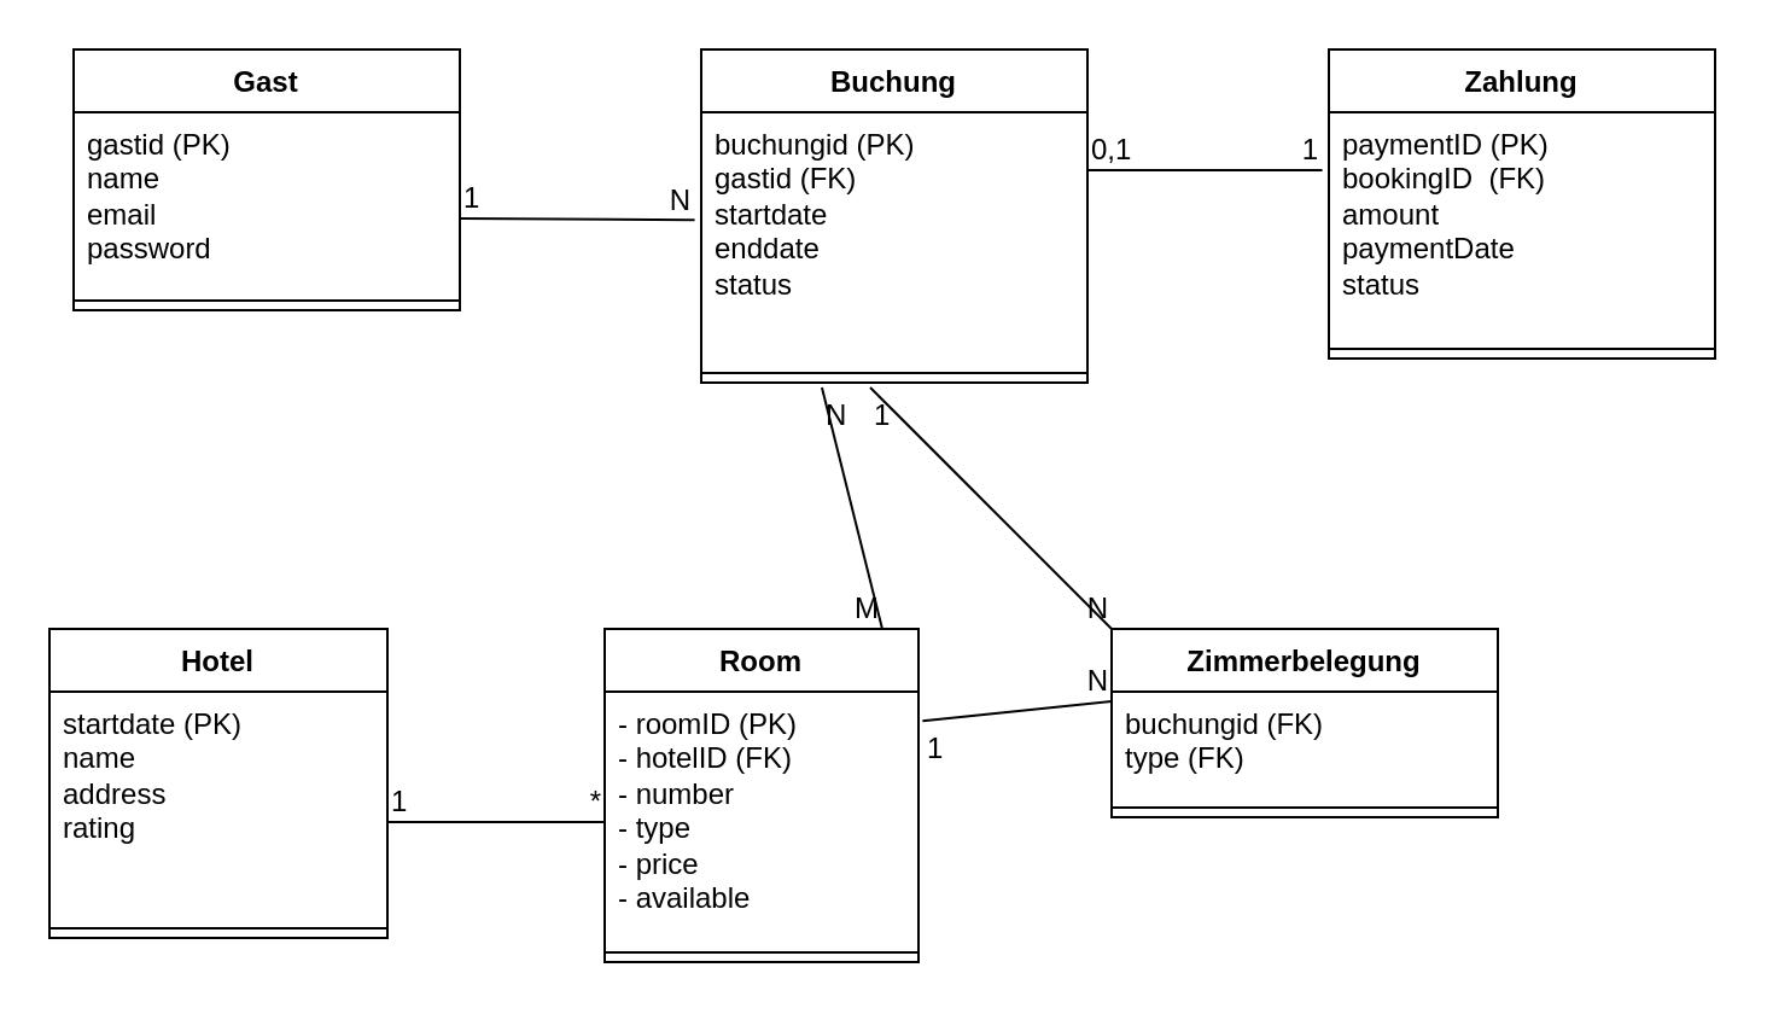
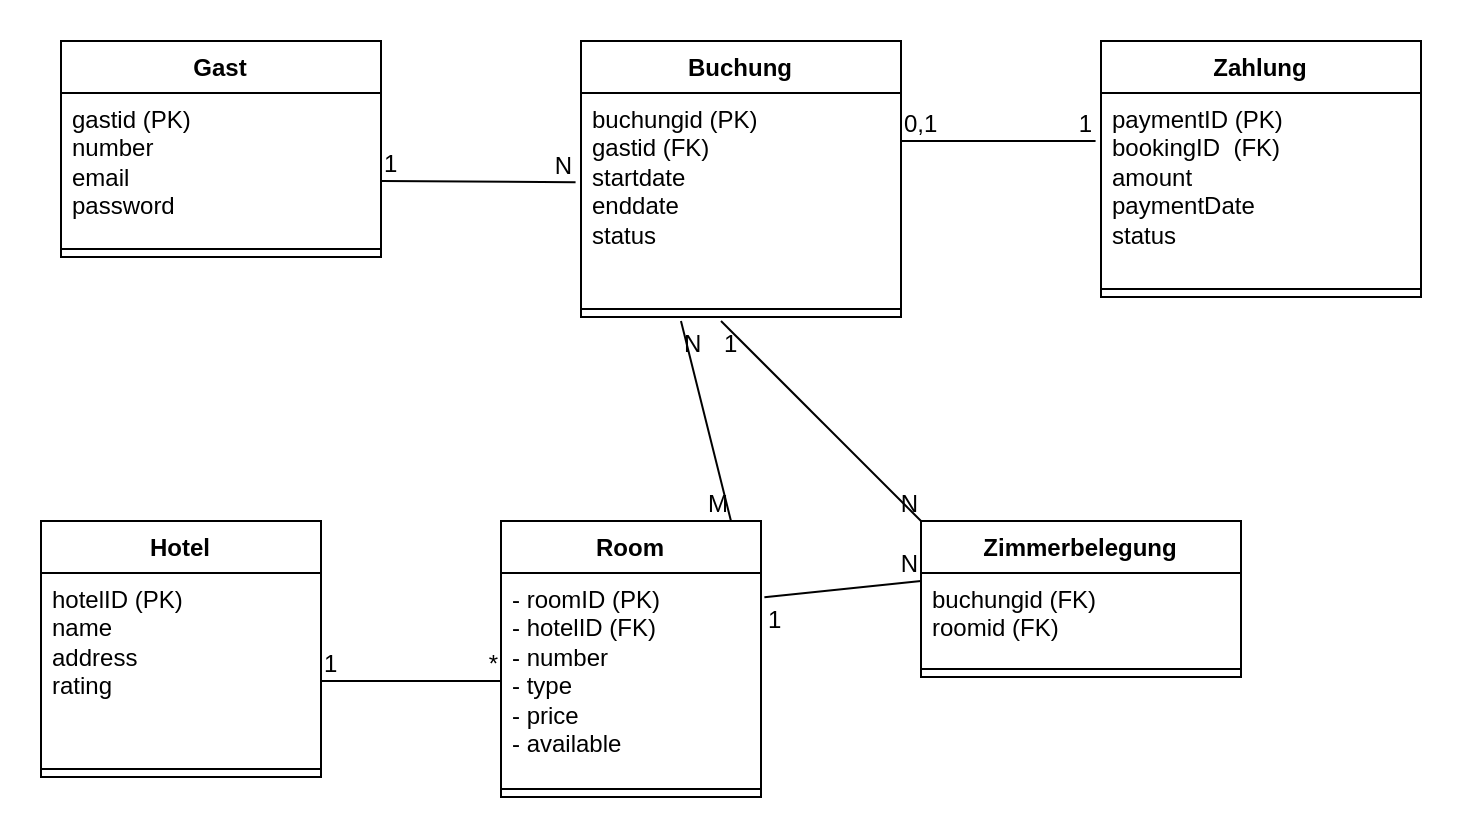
- <mxCell id="3" value="gastid (PK)&lt;div&gt;name&lt;/div&gt;&lt;div&gt;email&lt;/div&gt;&lt;div&gt;password&lt;/div&gt;" style="text;strokeColor=none;fillColor=none;align=left;verticalAlign=top;spacingLeft=4;spacingRight=4;overflow=hidden;rotatable=0;points=[[0,0.5],[1,0.5]];portConstraint=eastwest;whiteSpace=wrap;html=1;" vertex="1" parent="2"><mxGeometry y="26" width="160" height="74" as="geometry" /></mxCell>
+ <mxCell id="3" value="gastid (PK)&lt;div&gt;number&lt;/div&gt;&lt;div&gt;email&lt;/div&gt;&lt;div&gt;password&lt;/div&gt;" style="text;strokeColor=none;fillColor=none;align=left;verticalAlign=top;spacingLeft=4;spacingRight=4;overflow=hidden;rotatable=0;points=[[0,0.5],[1,0.5]];portConstraint=eastwest;whiteSpace=wrap;html=1;" vertex="1" parent="2"><mxGeometry y="26" width="160" height="74" as="geometry" /></mxCell>
- <mxCell id="27" value="&lt;div&gt;&lt;span style=&quot;background-color: transparent; color: light-dark(rgb(0, 0, 0), rgb(255, 255, 255));&quot;&gt;buchungid (FK)&lt;/span&gt;&lt;/div&gt;&lt;div&gt;&lt;span style=&quot;background-color: transparent; color: light-dark(rgb(0, 0, 0), rgb(255, 255, 255));&quot;&gt;type (FK)&lt;/span&gt;&lt;/div&gt;&lt;div&gt;&lt;br&gt;&lt;/div&gt;" style="text;strokeColor=none;fillColor=none;align=left;verticalAlign=top;spacingLeft=4;spacingRight=4;overflow=hidden;rotatable=0;points=[[0,0.5],[1,0.5]];portConstraint=eastwest;whiteSpace=wrap;html=1;" vertex="1" parent="26"><mxGeometry y="26" width="160" height="44" as="geometry" /></mxCell>
+ <mxCell id="27" value="&lt;div&gt;&lt;span style=&quot;background-color: transparent; color: light-dark(rgb(0, 0, 0), rgb(255, 255, 255));&quot;&gt;buchungid (FK)&lt;/span&gt;&lt;/div&gt;&lt;div&gt;&lt;span style=&quot;background-color: transparent; color: light-dark(rgb(0, 0, 0), rgb(255, 255, 255));&quot;&gt;roomid (FK)&lt;/span&gt;&lt;/div&gt;&lt;div&gt;&lt;br&gt;&lt;/div&gt;" style="text;strokeColor=none;fillColor=none;align=left;verticalAlign=top;spacingLeft=4;spacingRight=4;overflow=hidden;rotatable=0;points=[[0,0.5],[1,0.5]];portConstraint=eastwest;whiteSpace=wrap;html=1;" vertex="1" parent="26"><mxGeometry y="26" width="160" height="44" as="geometry" /></mxCell>
- <mxCell id="15" value="&lt;div&gt;startdate (PK)&lt;/div&gt;&lt;div&gt;&lt;span style=&quot;background-color: transparent; color: light-dark(rgb(0, 0, 0), rgb(255, 255, 255));&quot;&gt;name&amp;nbsp; &amp;nbsp; &amp;nbsp; &amp;nbsp; &amp;nbsp; &amp;nbsp;&lt;/span&gt;&lt;/div&gt;&lt;div&gt;address&amp;nbsp; &amp;nbsp; &amp;nbsp; &amp;nbsp;&amp;nbsp;&lt;/div&gt;&lt;div&gt;rating&amp;nbsp;&lt;/div&gt;" style="text;strokeColor=none;fillColor=none;align=left;verticalAlign=top;spacingLeft=4;spacingRight=4;overflow=hidden;rotatable=0;points=[[0,0.5],[1,0.5]];portConstraint=eastwest;whiteSpace=wrap;html=1;" vertex="1" parent="14"><mxGeometry y="26" width="140" height="94" as="geometry" /></mxCell>
+ <mxCell id="15" value="&lt;div&gt;hotelID (PK)&lt;/div&gt;&lt;div&gt;&lt;span style=&quot;background-color: transparent; color: light-dark(rgb(0, 0, 0), rgb(255, 255, 255));&quot;&gt;name&amp;nbsp; &amp;nbsp; &amp;nbsp; &amp;nbsp; &amp;nbsp; &amp;nbsp;&lt;/span&gt;&lt;/div&gt;&lt;div&gt;address&amp;nbsp; &amp;nbsp; &amp;nbsp; &amp;nbsp;&amp;nbsp;&lt;/div&gt;&lt;div&gt;rating&amp;nbsp;&lt;/div&gt;" style="text;strokeColor=none;fillColor=none;align=left;verticalAlign=top;spacingLeft=4;spacingRight=4;overflow=hidden;rotatable=0;points=[[0,0.5],[1,0.5]];portConstraint=eastwest;whiteSpace=wrap;html=1;" vertex="1" parent="14"><mxGeometry y="26" width="140" height="94" as="geometry" /></mxCell>
